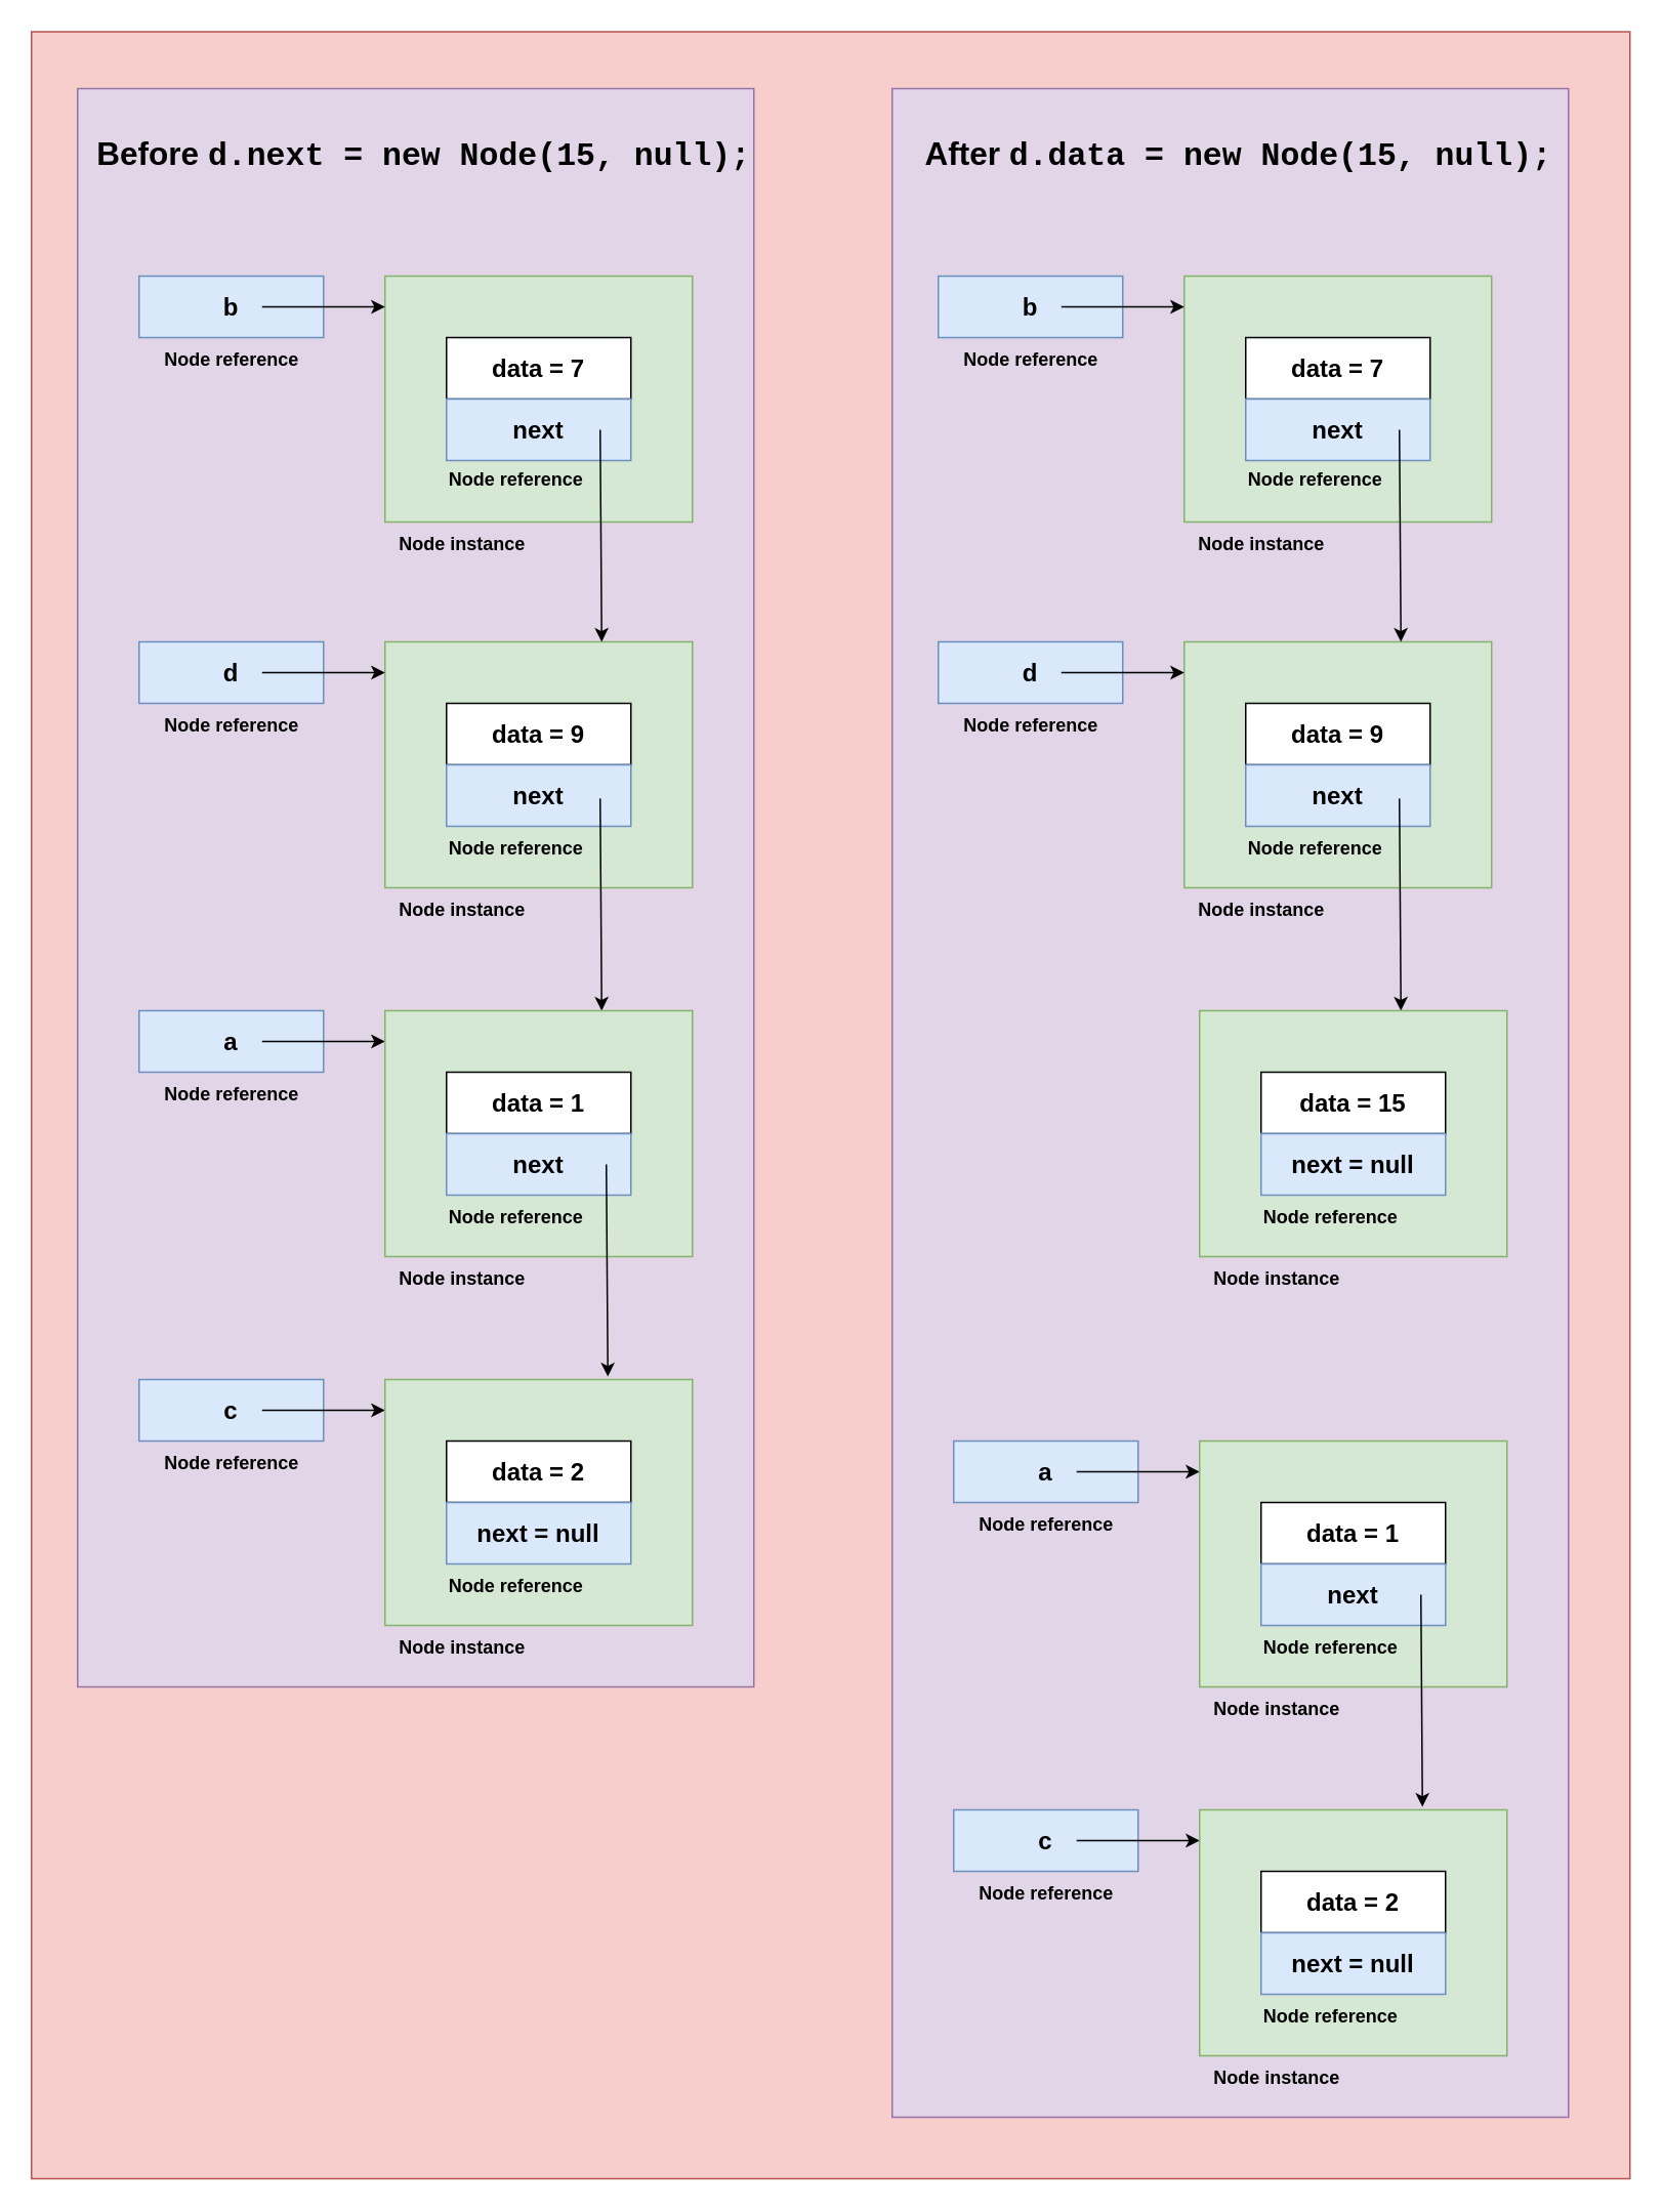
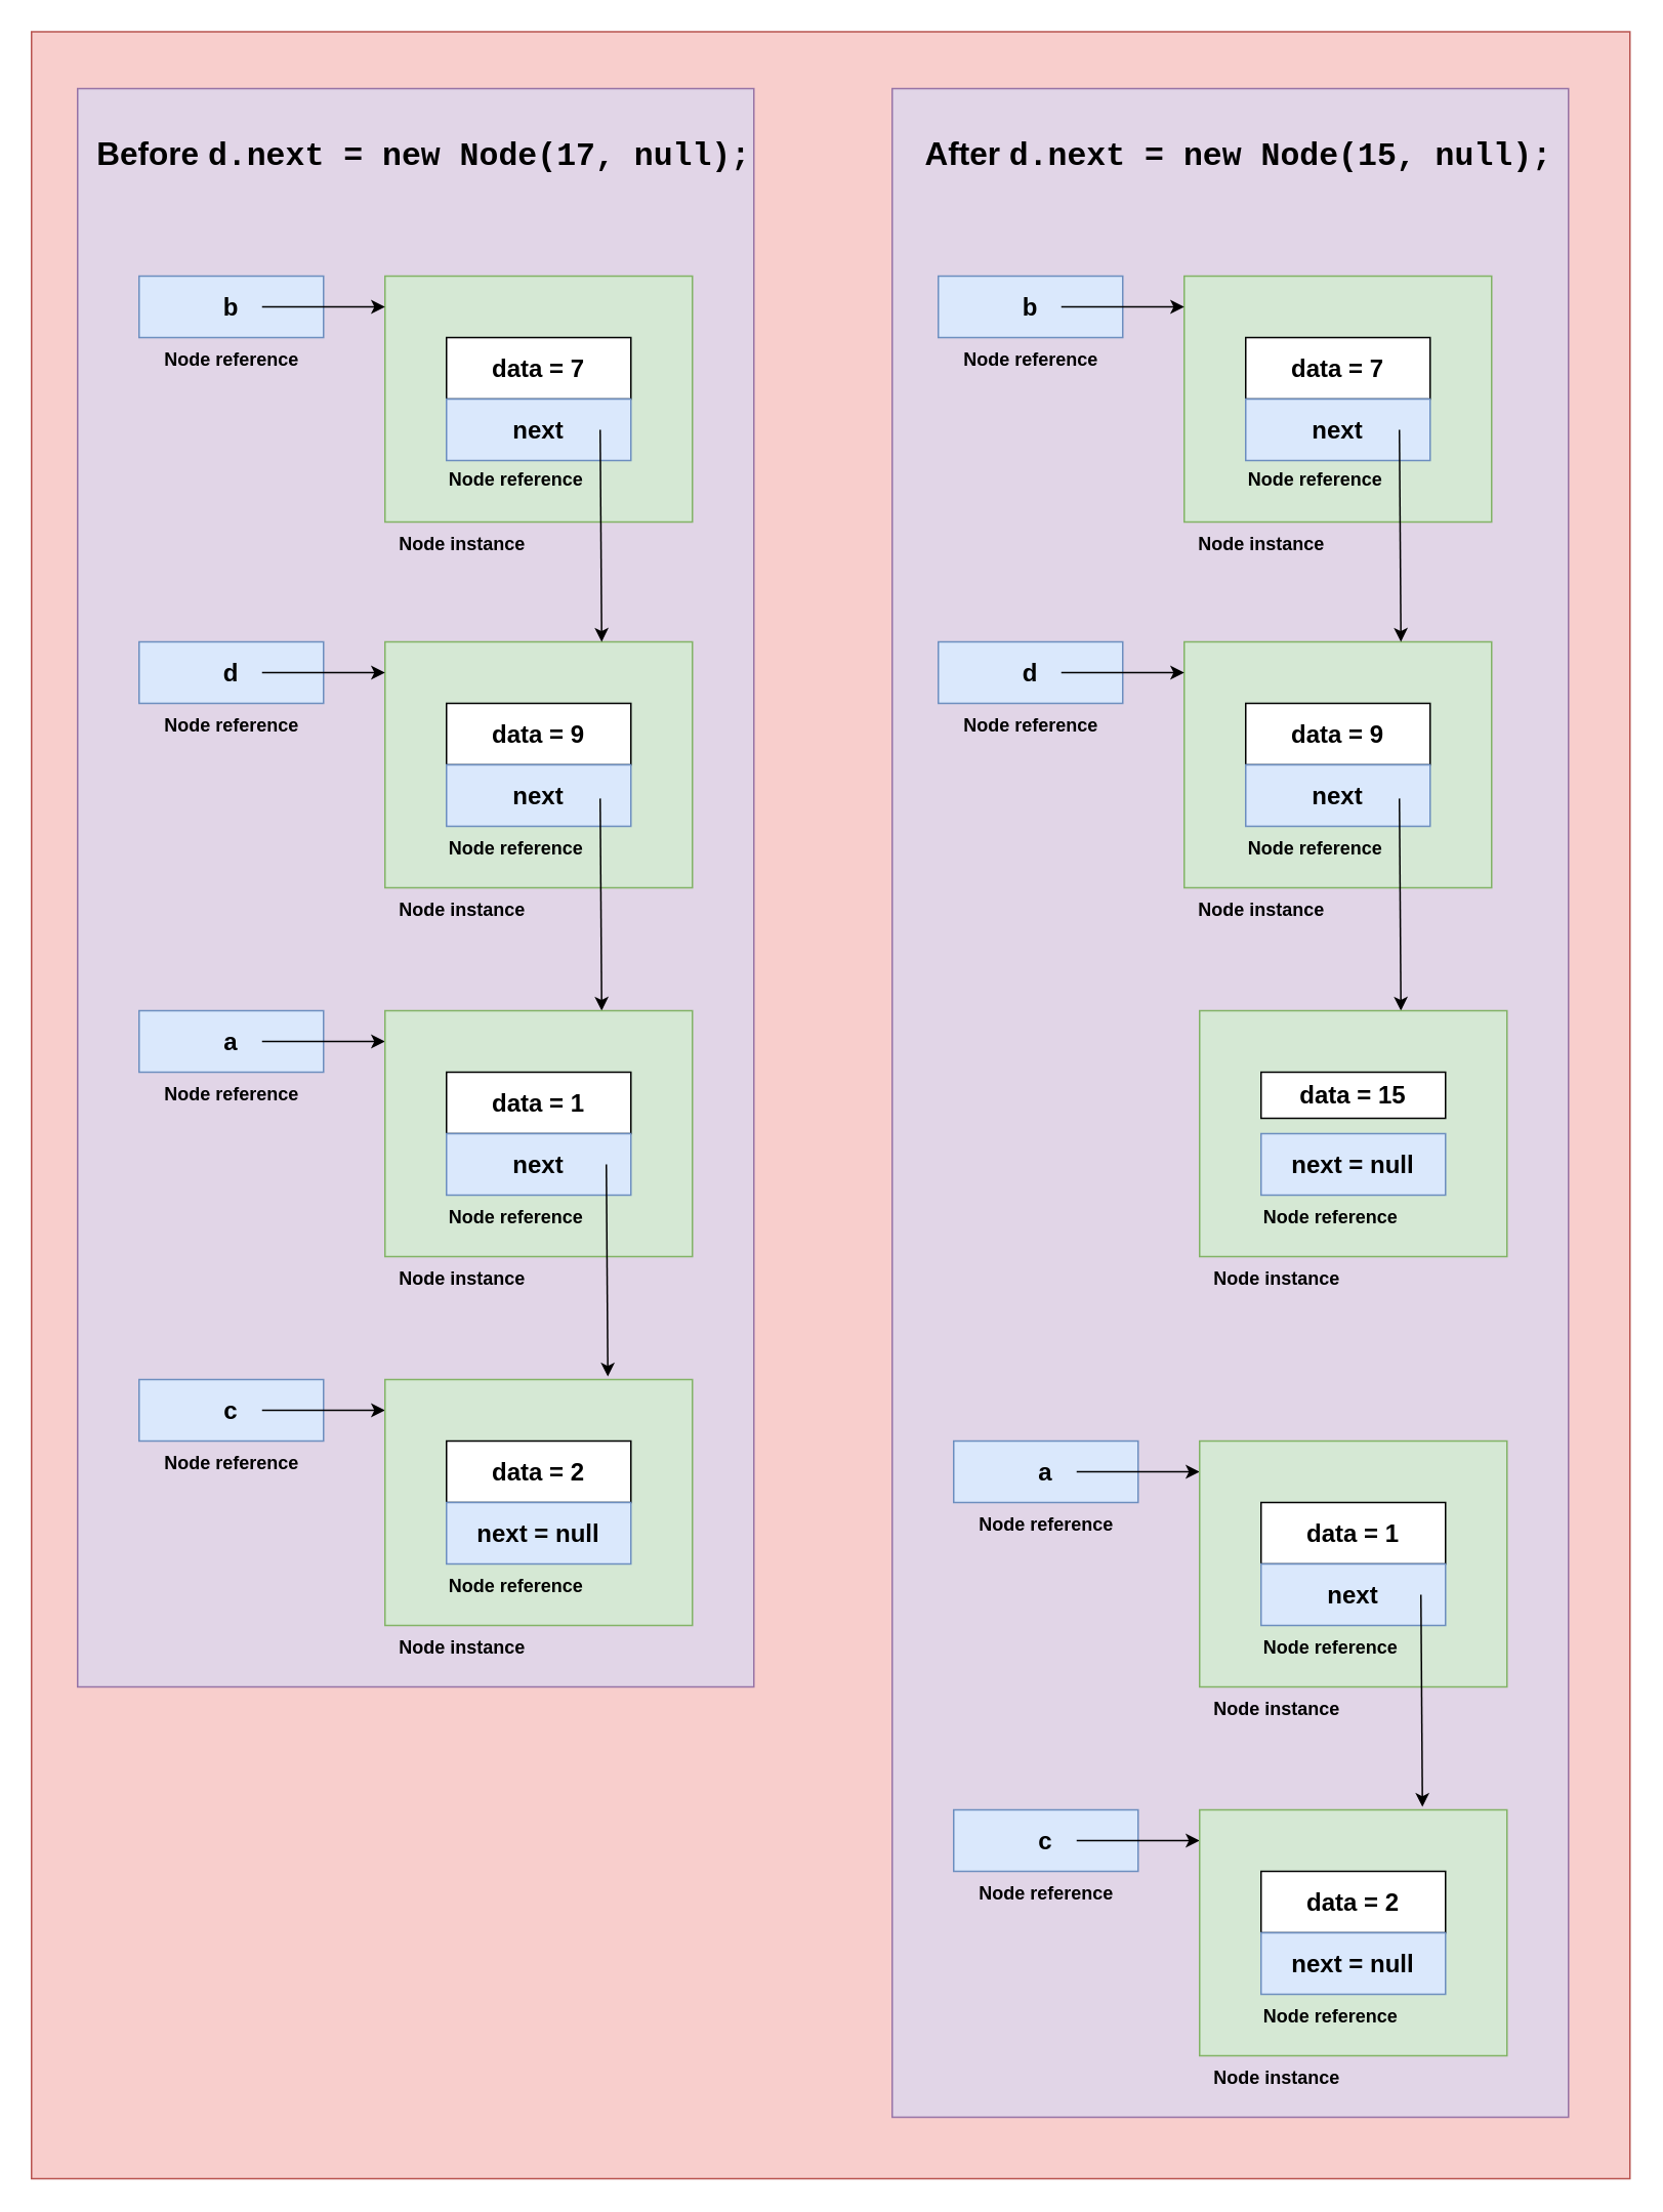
- <mxCell id="80" value="Before&amp;nbsp;&lt;span style=&quot;color: inherit; font-family: SFMono-Regular, Menlo, Monaco, Consolas, &amp;quot;Liberation Mono&amp;quot;, &amp;quot;Courier New&amp;quot;, monospace; font-size: 21px; text-align: left; background-color: initial;&quot;&gt;d.next = new Node(15, null);&lt;/span&gt;" style="text;html=1;align=center;verticalAlign=middle;resizable=0;points=[];autosize=1;strokeColor=none;fillColor=none;fontSize=21;fontStyle=1" parent="1" vertex="1"><mxGeometry x="50" y="80" width="450" height="40" as="geometry" /></mxCell>
+ <mxCell id="80" value="Before&amp;nbsp;&lt;span style=&quot;color: inherit; font-family: SFMono-Regular, Menlo, Monaco, Consolas, &amp;quot;Liberation Mono&amp;quot;, &amp;quot;Courier New&amp;quot;, monospace; font-size: 21px; text-align: left; background-color: initial;&quot;&gt;d.next = new Node(17, null);&lt;/span&gt;" style="text;html=1;align=center;verticalAlign=middle;resizable=0;points=[];autosize=1;strokeColor=none;fillColor=none;fontSize=21;fontStyle=1" parent="1" vertex="1"><mxGeometry x="50" y="80" width="450" height="40" as="geometry" /></mxCell>
- <mxCell id="81" value="After&amp;nbsp;&lt;span style=&quot;color: inherit; font-family: SFMono-Regular, Menlo, Monaco, Consolas, &amp;quot;Liberation Mono&amp;quot;, &amp;quot;Courier New&amp;quot;, monospace; font-size: 21px; text-align: left; background-color: initial;&quot;&gt;d.data = new Node(15, null);&lt;/span&gt;" style="text;html=1;align=center;verticalAlign=middle;resizable=0;points=[];autosize=1;strokeColor=none;fillColor=none;fontSize=21;fontStyle=1" parent="1" vertex="1"><mxGeometry x="590" y="80" width="430" height="40" as="geometry" /></mxCell>
+ <mxCell id="81" value="After&amp;nbsp;&lt;span style=&quot;color: inherit; font-family: SFMono-Regular, Menlo, Monaco, Consolas, &amp;quot;Liberation Mono&amp;quot;, &amp;quot;Courier New&amp;quot;, monospace; font-size: 21px; text-align: left; background-color: initial;&quot;&gt;d.next = new Node(15, null);&lt;/span&gt;" style="text;html=1;align=center;verticalAlign=middle;resizable=0;points=[];autosize=1;strokeColor=none;fillColor=none;fontSize=21;fontStyle=1" parent="1" vertex="1"><mxGeometry x="590" y="80" width="430" height="40" as="geometry" /></mxCell>
- <mxCell id="76" value="data = 15" style="rounded=0;whiteSpace=wrap;html=1;fontSize=16;fontStyle=1" parent="1" vertex="1"><mxGeometry x="820" y="697" width="120" height="40" as="geometry" /></mxCell>
+ <mxCell id="76" value="data = 15" style="rounded=0;whiteSpace=wrap;html=1;fontSize=16;fontStyle=1" parent="1" vertex="1"><mxGeometry x="820" y="697" width="120" height="30" as="geometry" /></mxCell>
